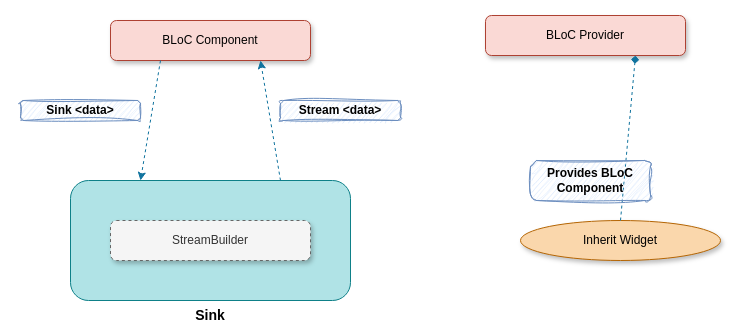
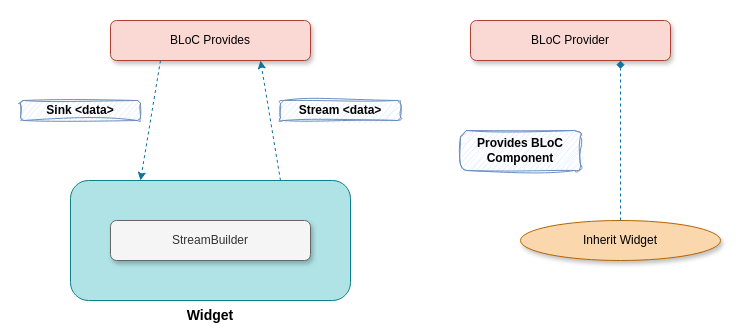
- <mxCell id="5" value="BLoC Provider" style="rounded=1;whiteSpace=wrap;html=1;fillColor=#fad9d5;strokeColor=#ae4132;shadow=1;" vertex="1" parent="1"><mxGeometry x="485" y="15" width="200" height="40" as="geometry" /></mxCell>
+ <mxCell id="5" value="BLoC Provider" style="rounded=1;whiteSpace=wrap;html=1;fillColor=#fad9d5;strokeColor=#ae4132;shadow=1;" vertex="1" parent="1"><mxGeometry x="470" y="20" width="200" height="40" as="geometry" /></mxCell>
- <mxCell id="2" value="BLoC Component" style="rounded=1;whiteSpace=wrap;html=1;fillColor=#fad9d5;strokeColor=#ae4132;shadow=1;" vertex="1" parent="1"><mxGeometry x="110" y="20" width="200" height="40" as="geometry" /></mxCell>
+ <mxCell id="2" value="BLoC Provides" style="rounded=1;whiteSpace=wrap;html=1;fillColor=#fad9d5;strokeColor=#ae4132;shadow=1;" vertex="1" parent="1"><mxGeometry x="110" y="20" width="200" height="40" as="geometry" /></mxCell>
- <mxCell id="12" value="Provides BLoC Component" style="text;html=1;strokeColor=#6c8ebf;fillColor=#dae8fc;align=center;verticalAlign=middle;whiteSpace=wrap;rounded=1;fontStyle=1;glass=0;sketch=1;curveFitting=1;jiggle=2;shadow=0;" vertex="1" parent="1"><mxGeometry x="530" y="160" width="120" height="40" as="geometry" /></mxCell>
+ <mxCell id="12" value="Provides BLoC Component" style="text;html=1;strokeColor=#6c8ebf;fillColor=#dae8fc;align=center;verticalAlign=middle;whiteSpace=wrap;rounded=1;fontStyle=1;glass=0;sketch=1;curveFitting=1;jiggle=2;shadow=0;" vertex="1" parent="1"><mxGeometry x="460" y="130" width="120" height="40" as="geometry" /></mxCell>
- <mxCell id="4" value="StreamBuilder" style="rounded=1;whiteSpace=wrap;html=1;glass=0;shadow=1;fillColor=#f5f5f5;strokeColor=#666666;fontColor=#333333;dashed=1;" vertex="1" parent="1"><mxGeometry x="110" y="220" width="200" height="40" as="geometry" /></mxCell>
+ <mxCell id="4" value="StreamBuilder" style="rounded=1;whiteSpace=wrap;html=1;glass=0;shadow=1;fillColor=#f5f5f5;strokeColor=#666666;fontColor=#333333;" vertex="1" parent="1"><mxGeometry x="110" y="220" width="200" height="40" as="geometry" /></mxCell>
- <mxCell id="3" value="Sink" style="rounded=1;whiteSpace=wrap;html=1;labelPosition=center;verticalLabelPosition=bottom;align=center;verticalAlign=top;fillColor=#b0e3e6;strokeColor=#0e8088;fontStyle=1;labelBackgroundColor=none;labelBorderColor=none;fontSize=14;" vertex="1" parent="1"><mxGeometry x="70" y="180" width="280" height="120" as="geometry" /></mxCell>
+ <mxCell id="3" value="Widget" style="rounded=1;whiteSpace=wrap;html=1;labelPosition=center;verticalLabelPosition=bottom;align=center;verticalAlign=top;fillColor=#b0e3e6;strokeColor=#0e8088;fontStyle=1;labelBackgroundColor=none;labelBorderColor=none;fontSize=14;" vertex="1" parent="1"><mxGeometry x="70" y="180" width="280" height="120" as="geometry" /></mxCell>
